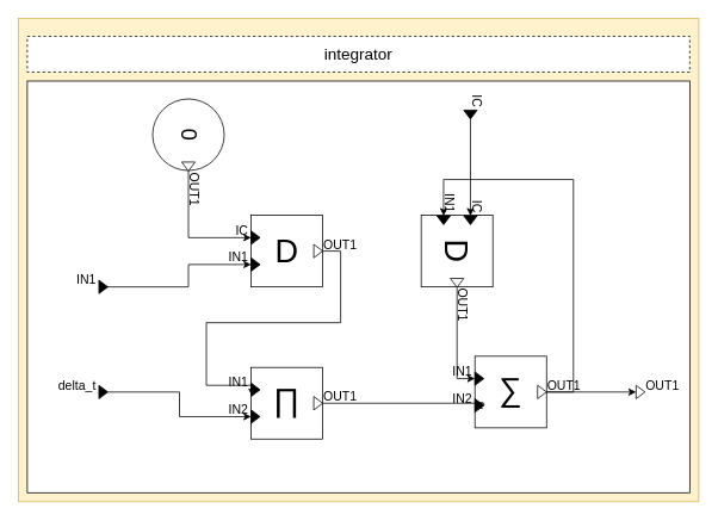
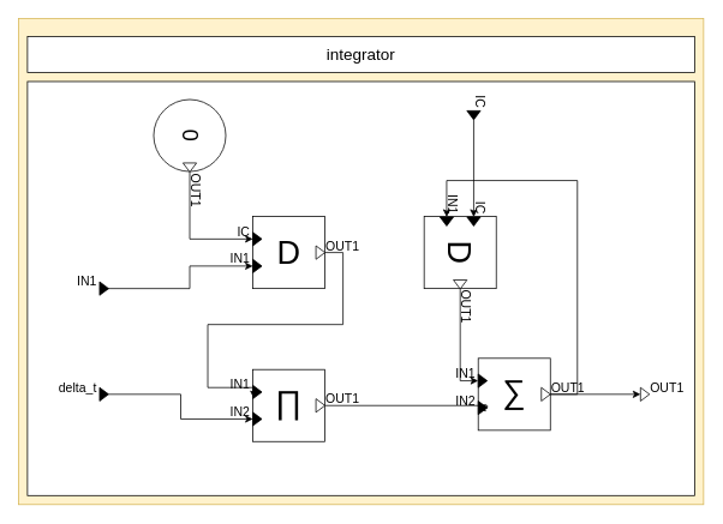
- <mxCell id="3" value="integrator" style="rounded=0;whiteSpace=wrap;html=1;fillColor=#ffffff;fontSize=18;connectable=0;allowArrows=0;rotatable=0;cloneable=0;deletable=0;dashed=1;" vertex="1" parent="2"><mxGeometry x="10" y="20" width="740" height="40" as="geometry" /></mxCell>
+ <mxCell id="3" value="integrator" style="rounded=0;whiteSpace=wrap;html=1;fillColor=#ffffff;fontSize=18;connectable=0;allowArrows=0;rotatable=0;cloneable=0;deletable=0;" vertex="1" parent="2"><mxGeometry x="10" y="20" width="740" height="40" as="geometry" /></mxCell>
